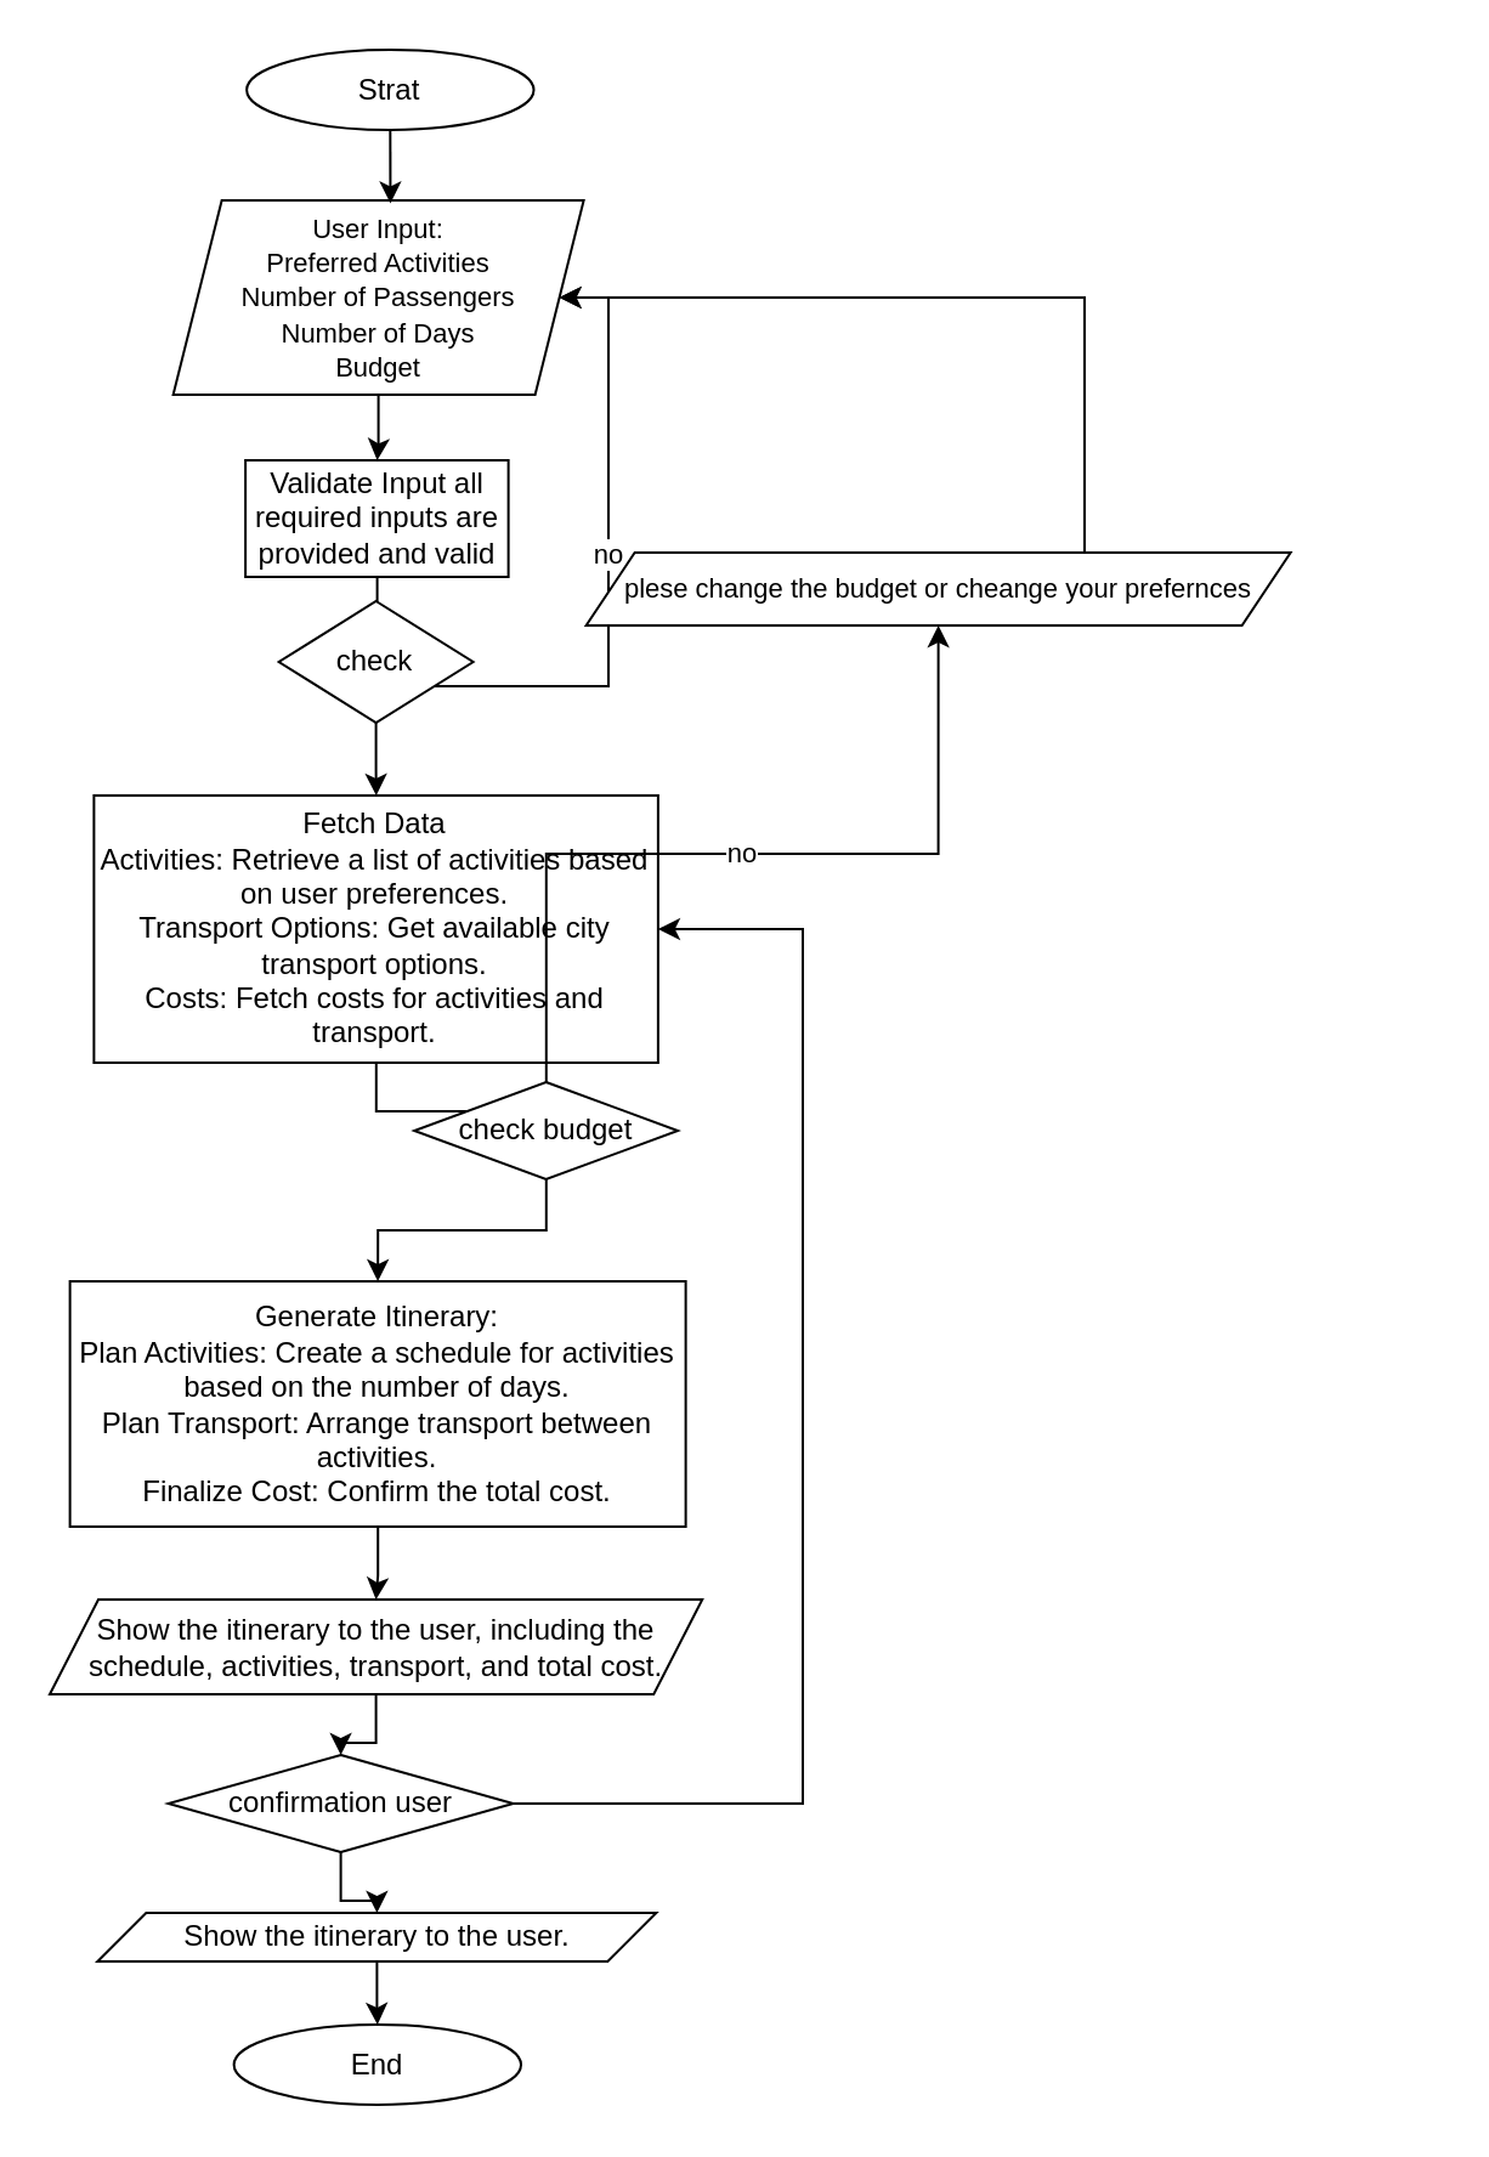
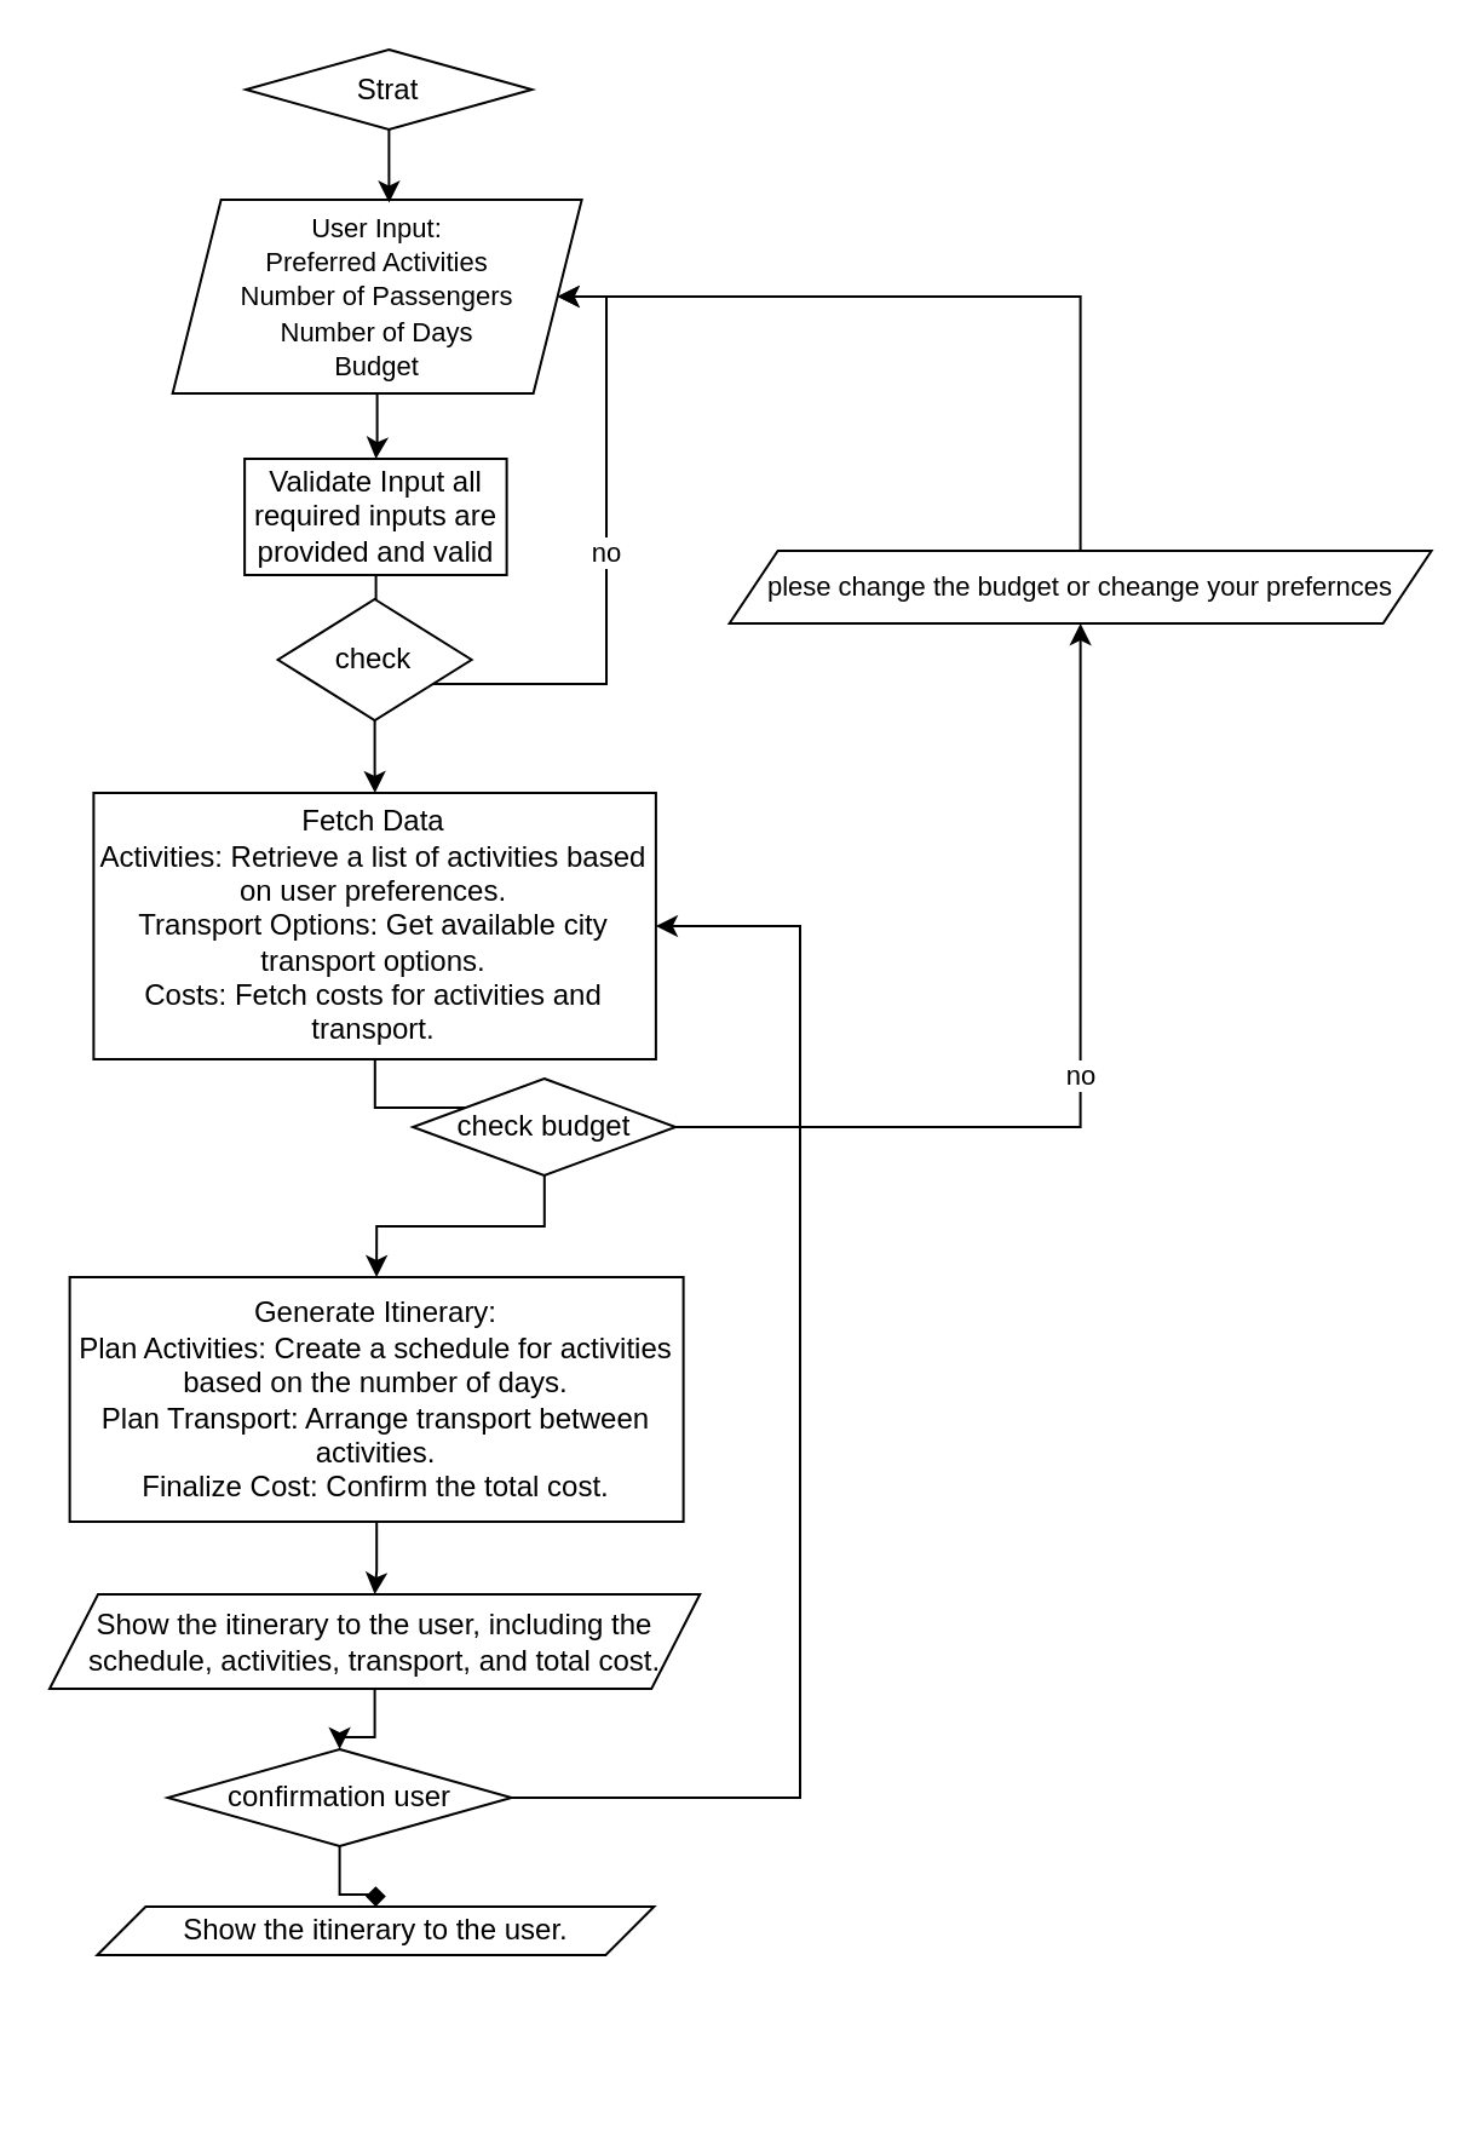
- <mxCell id="26" value="Strat" style="ellipse;whiteSpace=wrap;html=1;" vertex="1" parent="1"><mxGeometry x="101.06" y="20" width="118.19" height="33" as="geometry" /></mxCell>
+ <mxCell id="26" value="Strat" style="rhombus;whiteSpace=wrap;html=1;" vertex="1" parent="1"><mxGeometry x="101.06" y="20" width="118.19" height="33" as="geometry" /></mxCell>
- <mxCell id="17" value="&lt;span style=&quot;font-size: 11px; text-wrap: nowrap;&quot;&gt;plese change the budget or cheange your prefernces&lt;/span&gt;" style="shape=parallelogram;perimeter=parallelogramPerimeter;whiteSpace=wrap;html=1;fixedSize=1;" vertex="1" parent="1"><mxGeometry x="240.81" y="227" width="290" height="30" as="geometry" /></mxCell>
+ <mxCell id="17" value="&lt;span style=&quot;font-size: 11px; text-wrap: nowrap;&quot;&gt;plese change the budget or cheange your prefernces&lt;/span&gt;" style="shape=parallelogram;perimeter=parallelogramPerimeter;whiteSpace=wrap;html=1;fixedSize=1;" vertex="1" parent="1"><mxGeometry x="300.81" y="227" width="290" height="30" as="geometry" /></mxCell>
- <mxCell id="20" style="edgeStyle=orthogonalEdgeStyle;rounded=0;orthogonalLoop=1;jettySize=auto;html=1;" edge="1" parent="1" source="22" target="25"><mxGeometry relative="1" as="geometry" /></mxCell>
+ <mxCell id="20" style="edgeStyle=orthogonalEdgeStyle;rounded=0;orthogonalLoop=1;jettySize=auto;html=1;endArrow=diamond;" edge="1" parent="1" source="22" target="25"><mxGeometry relative="1" as="geometry" /></mxCell>
- <mxCell id="24" style="edgeStyle=orthogonalEdgeStyle;rounded=0;orthogonalLoop=1;jettySize=auto;html=1;entryX=0.5;entryY=0;entryDx=0;entryDy=0;" edge="1" parent="1" source="25" target="23"><mxGeometry relative="1" as="geometry" /></mxCell>
- <mxCell id="23" value="End" style="ellipse;whiteSpace=wrap;html=1;" vertex="1" parent="1"><mxGeometry x="95.81" y="833" width="118.19" height="33" as="geometry" /></mxCell>
